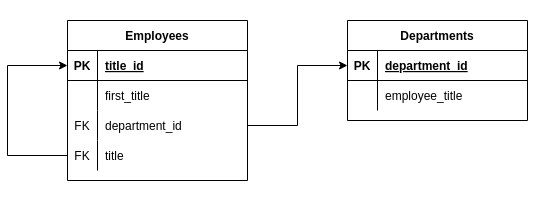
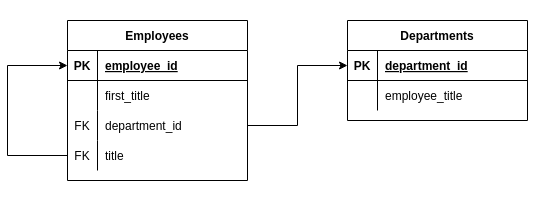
- <mxCell id="5" value="title_id" style="shape=partialRectangle;connectable=0;fillColor=none;top=0;left=0;bottom=0;right=0;align=left;spacingLeft=6;fontStyle=5;overflow=hidden;" vertex="1" parent="3"><mxGeometry x="30" width="150" height="30" as="geometry"><mxRectangle width="150" height="30" as="alternateBounds" /></mxGeometry></mxCell>
+ <mxCell id="5" value="employee_id" style="shape=partialRectangle;connectable=0;fillColor=none;top=0;left=0;bottom=0;right=0;align=left;spacingLeft=6;fontStyle=5;overflow=hidden;" vertex="1" parent="3"><mxGeometry x="30" width="150" height="30" as="geometry"><mxRectangle width="150" height="30" as="alternateBounds" /></mxGeometry></mxCell>
